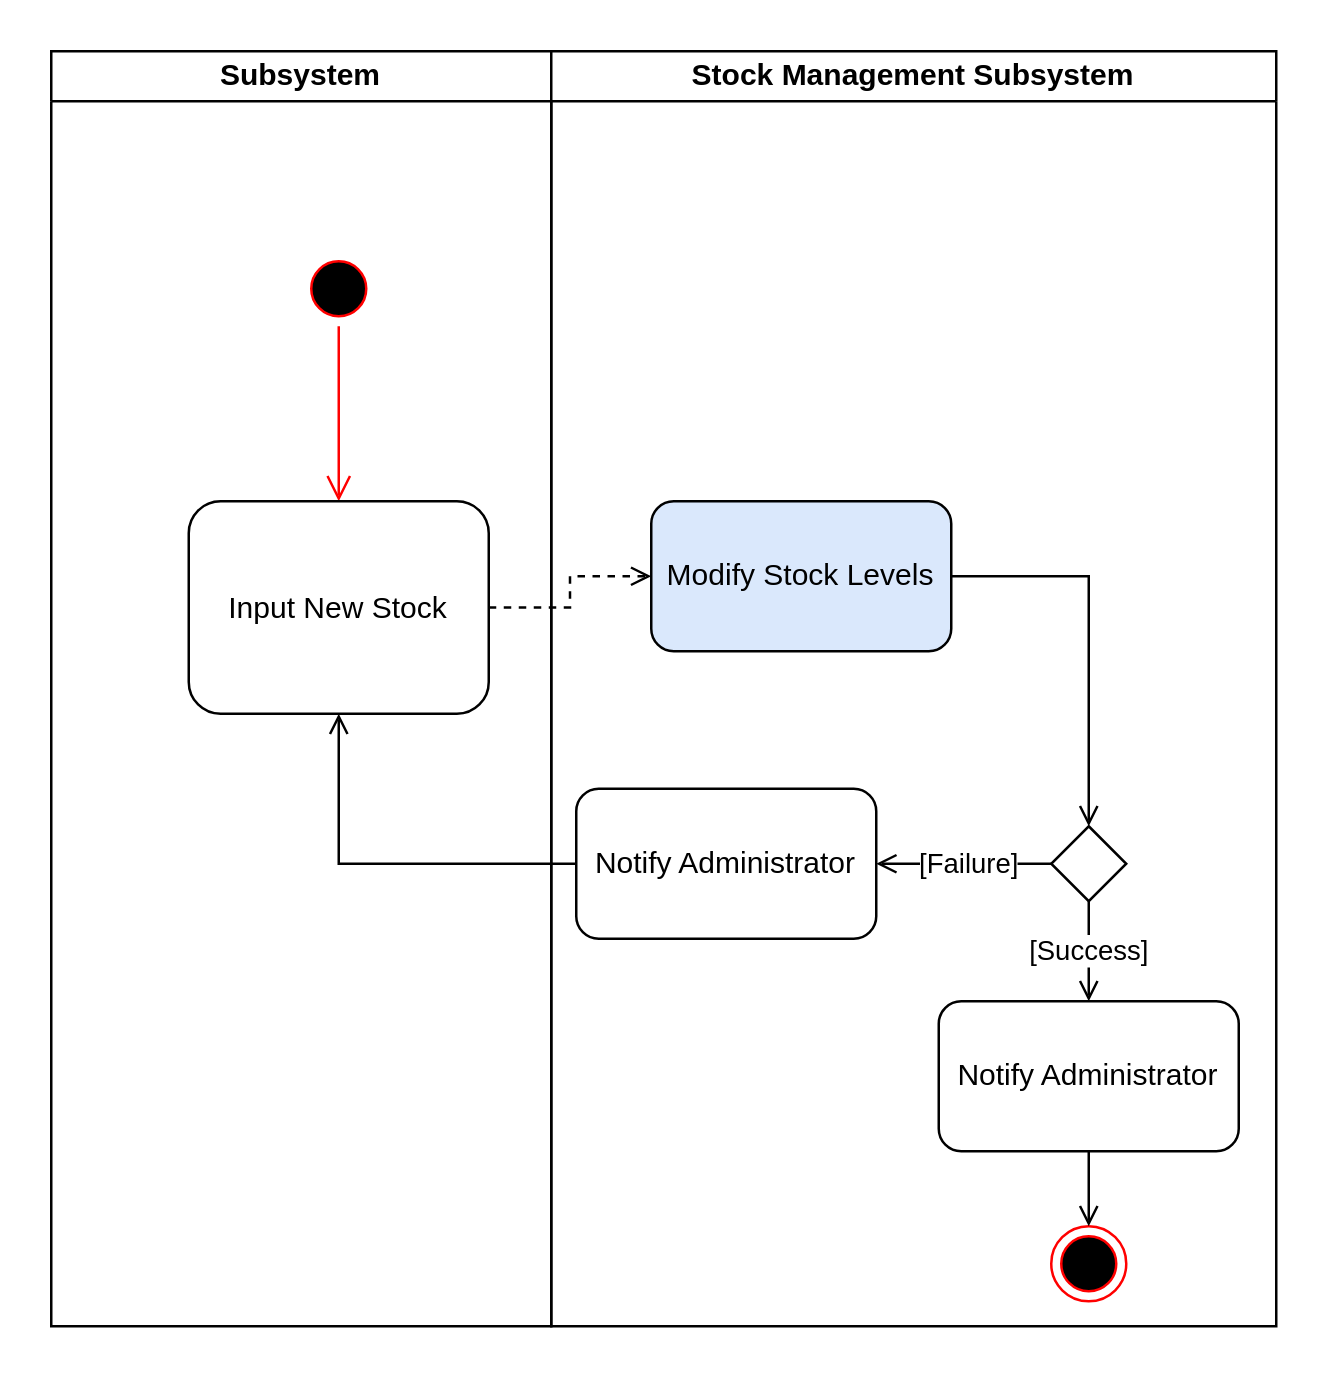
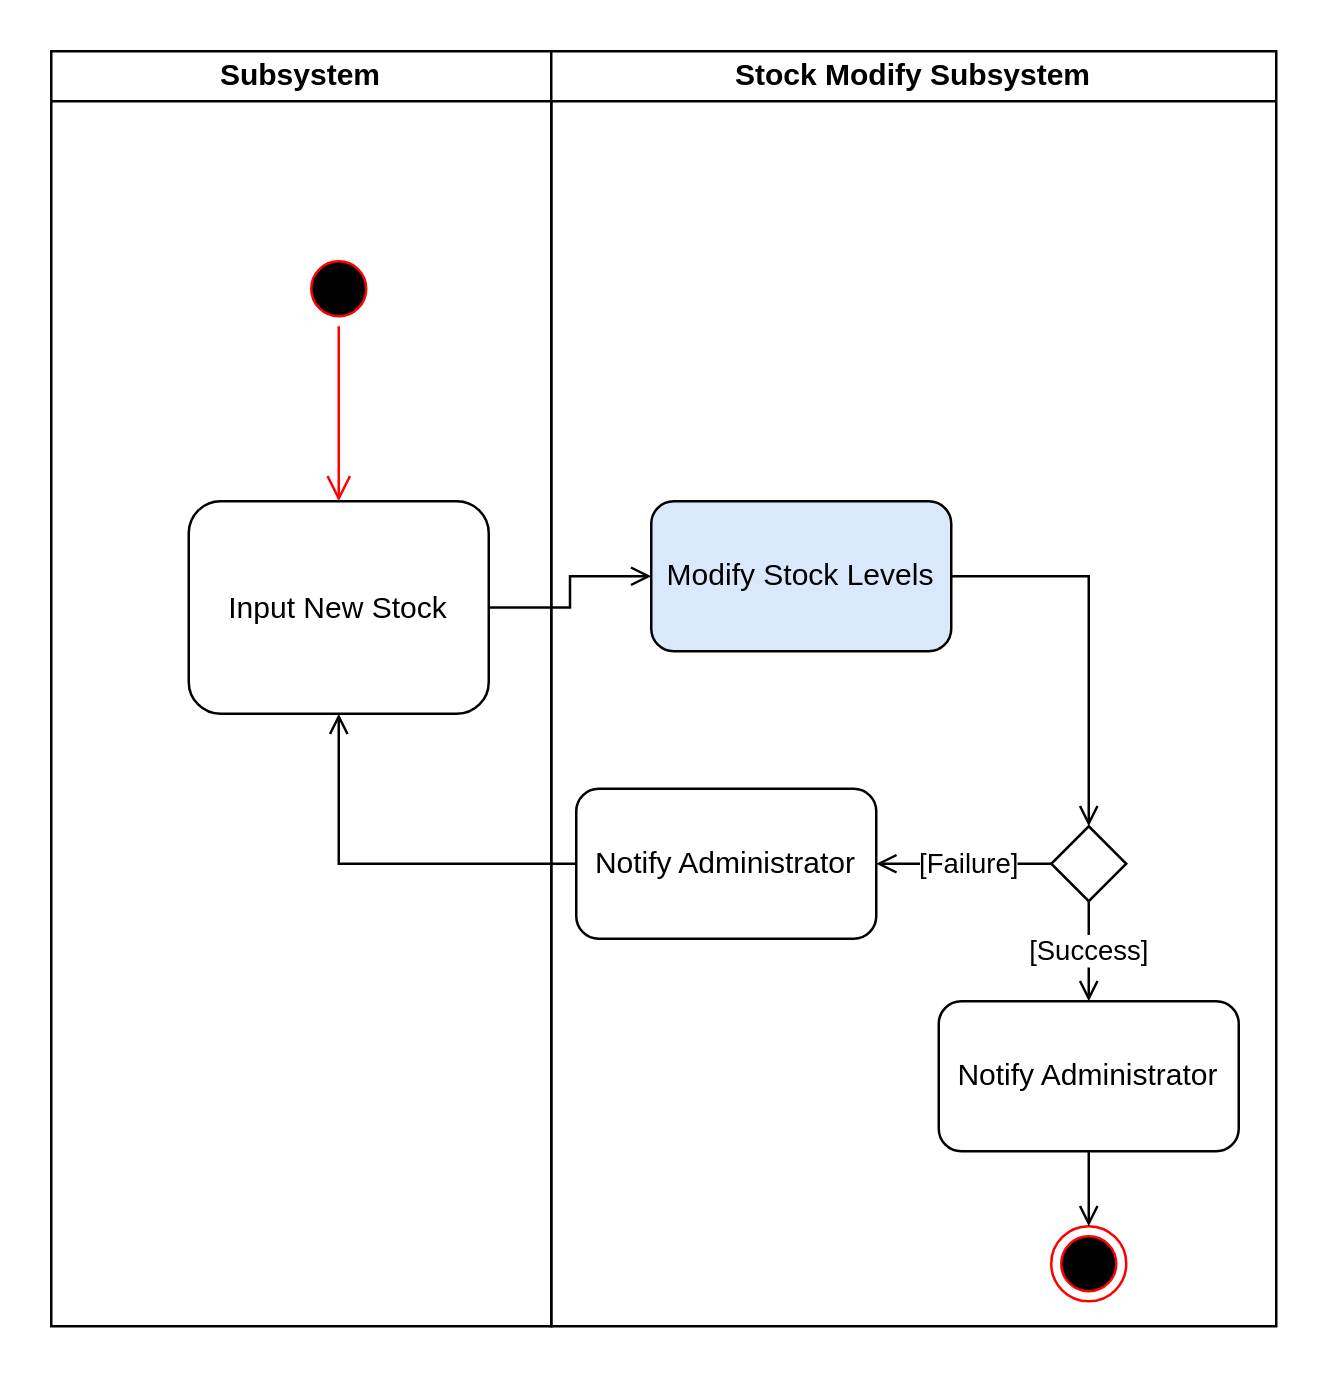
- <mxCell id="6" value="Stock Management Subsystem" style="swimlane;startSize=20;whiteSpace=wrap;html=1;" parent="1" vertex="1"><mxGeometry x="220" y="20" width="290" height="510" as="geometry" /></mxCell>
+ <mxCell id="6" value="Stock Modify Subsystem" style="swimlane;startSize=20;whiteSpace=wrap;html=1;" parent="1" vertex="1"><mxGeometry x="220" y="20" width="290" height="510" as="geometry" /></mxCell>
- <mxCell id="16" style="edgeStyle=orthogonalEdgeStyle;rounded=0;orthogonalLoop=1;jettySize=auto;html=1;entryX=0;entryY=0.5;entryDx=0;entryDy=0;endArrow=open;endFill=0;dashed=1;" parent="1" source="5" target="9" edge="1"><mxGeometry relative="1" as="geometry" /></mxCell>
+ <mxCell id="16" style="edgeStyle=orthogonalEdgeStyle;rounded=0;orthogonalLoop=1;jettySize=auto;html=1;entryX=0;entryY=0.5;entryDx=0;entryDy=0;endArrow=open;endFill=0;" parent="1" source="5" target="9" edge="1"><mxGeometry relative="1" as="geometry" /></mxCell>
